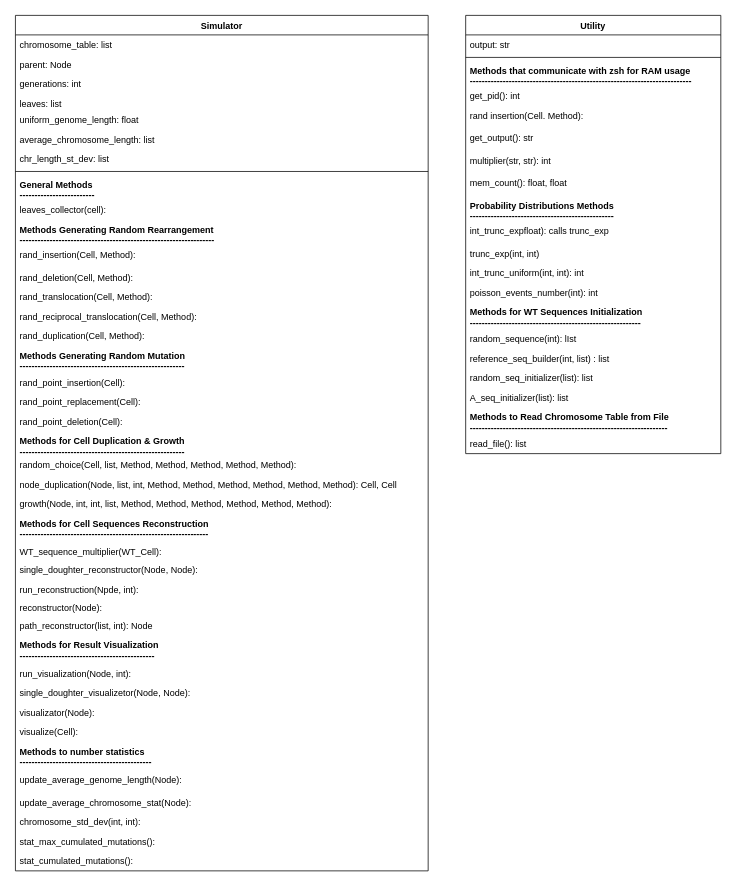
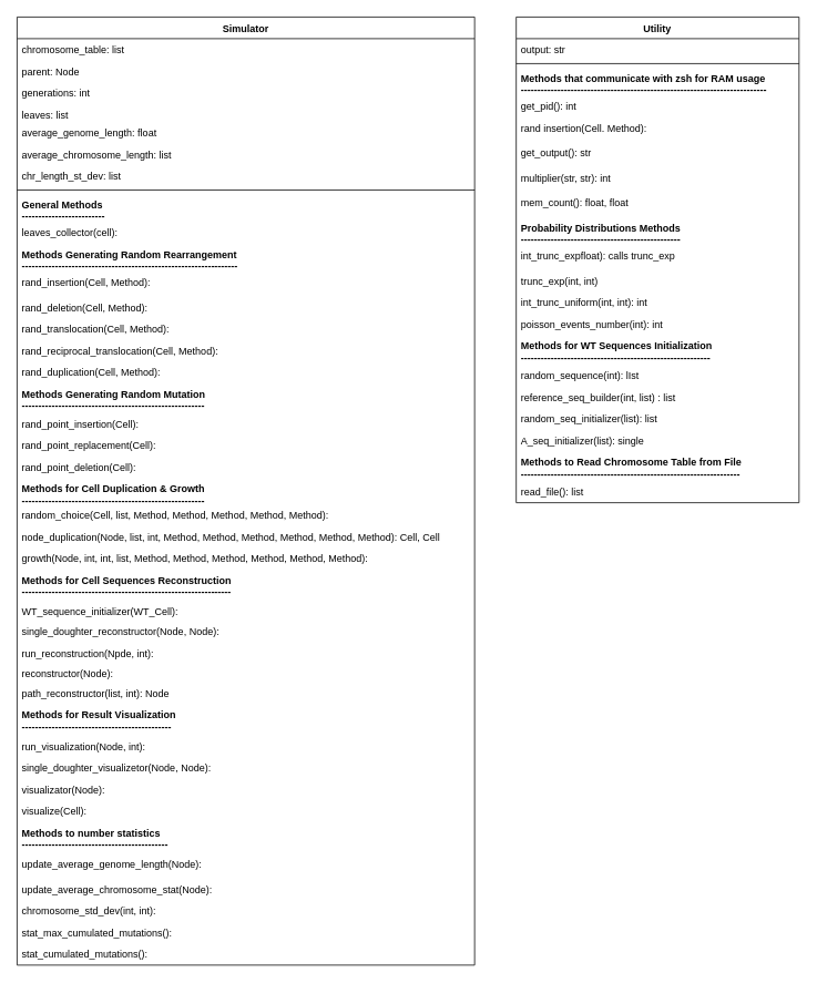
- <mxCell id="7" value="uniform_genome_length: float" style="text;align=left;verticalAlign=top;spacingLeft=4;spacingRight=4;overflow=hidden;rotatable=0;points=[[0,0.5],[1,0.5]];portConstraint=eastwest;" parent="2" vertex="1"><mxGeometry y="126" width="550" height="26" as="geometry" /></mxCell>
+ <mxCell id="7" value="average_genome_length: float" style="text;align=left;verticalAlign=top;spacingLeft=4;spacingRight=4;overflow=hidden;rotatable=0;points=[[0,0.5],[1,0.5]];portConstraint=eastwest;" parent="2" vertex="1"><mxGeometry y="126" width="550" height="26" as="geometry" /></mxCell>
- <mxCell id="62" value="A_seq_initializer(list): list" style="text;align=left;verticalAlign=top;spacingLeft=4;spacingRight=4;overflow=hidden;rotatable=0;points=[[0,0.5],[1,0.5]];portConstraint=eastwest;" parent="44" vertex="1"><mxGeometry y="496" width="340" height="26" as="geometry" /></mxCell>
+ <mxCell id="62" value="A_seq_initializer(list): single" style="text;align=left;verticalAlign=top;spacingLeft=4;spacingRight=4;overflow=hidden;rotatable=0;points=[[0,0.5],[1,0.5]];portConstraint=eastwest;" parent="44" vertex="1"><mxGeometry y="496" width="340" height="26" as="geometry" /></mxCell>
- <mxCell id="28" value="WT_sequence_multiplier(WT_Cell): &#10;" style="text;align=left;verticalAlign=top;spacingLeft=4;spacingRight=4;overflow=hidden;rotatable=0;points=[[0,0.5],[1,0.5]];portConstraint=eastwest;" parent="2" vertex="1"><mxGeometry y="702" width="550" height="24" as="geometry" /></mxCell>
+ <mxCell id="28" value="WT_sequence_initializer(WT_Cell): &#10;" style="text;align=left;verticalAlign=top;spacingLeft=4;spacingRight=4;overflow=hidden;rotatable=0;points=[[0,0.5],[1,0.5]];portConstraint=eastwest;" parent="2" vertex="1"><mxGeometry y="702" width="550" height="24" as="geometry" /></mxCell>
